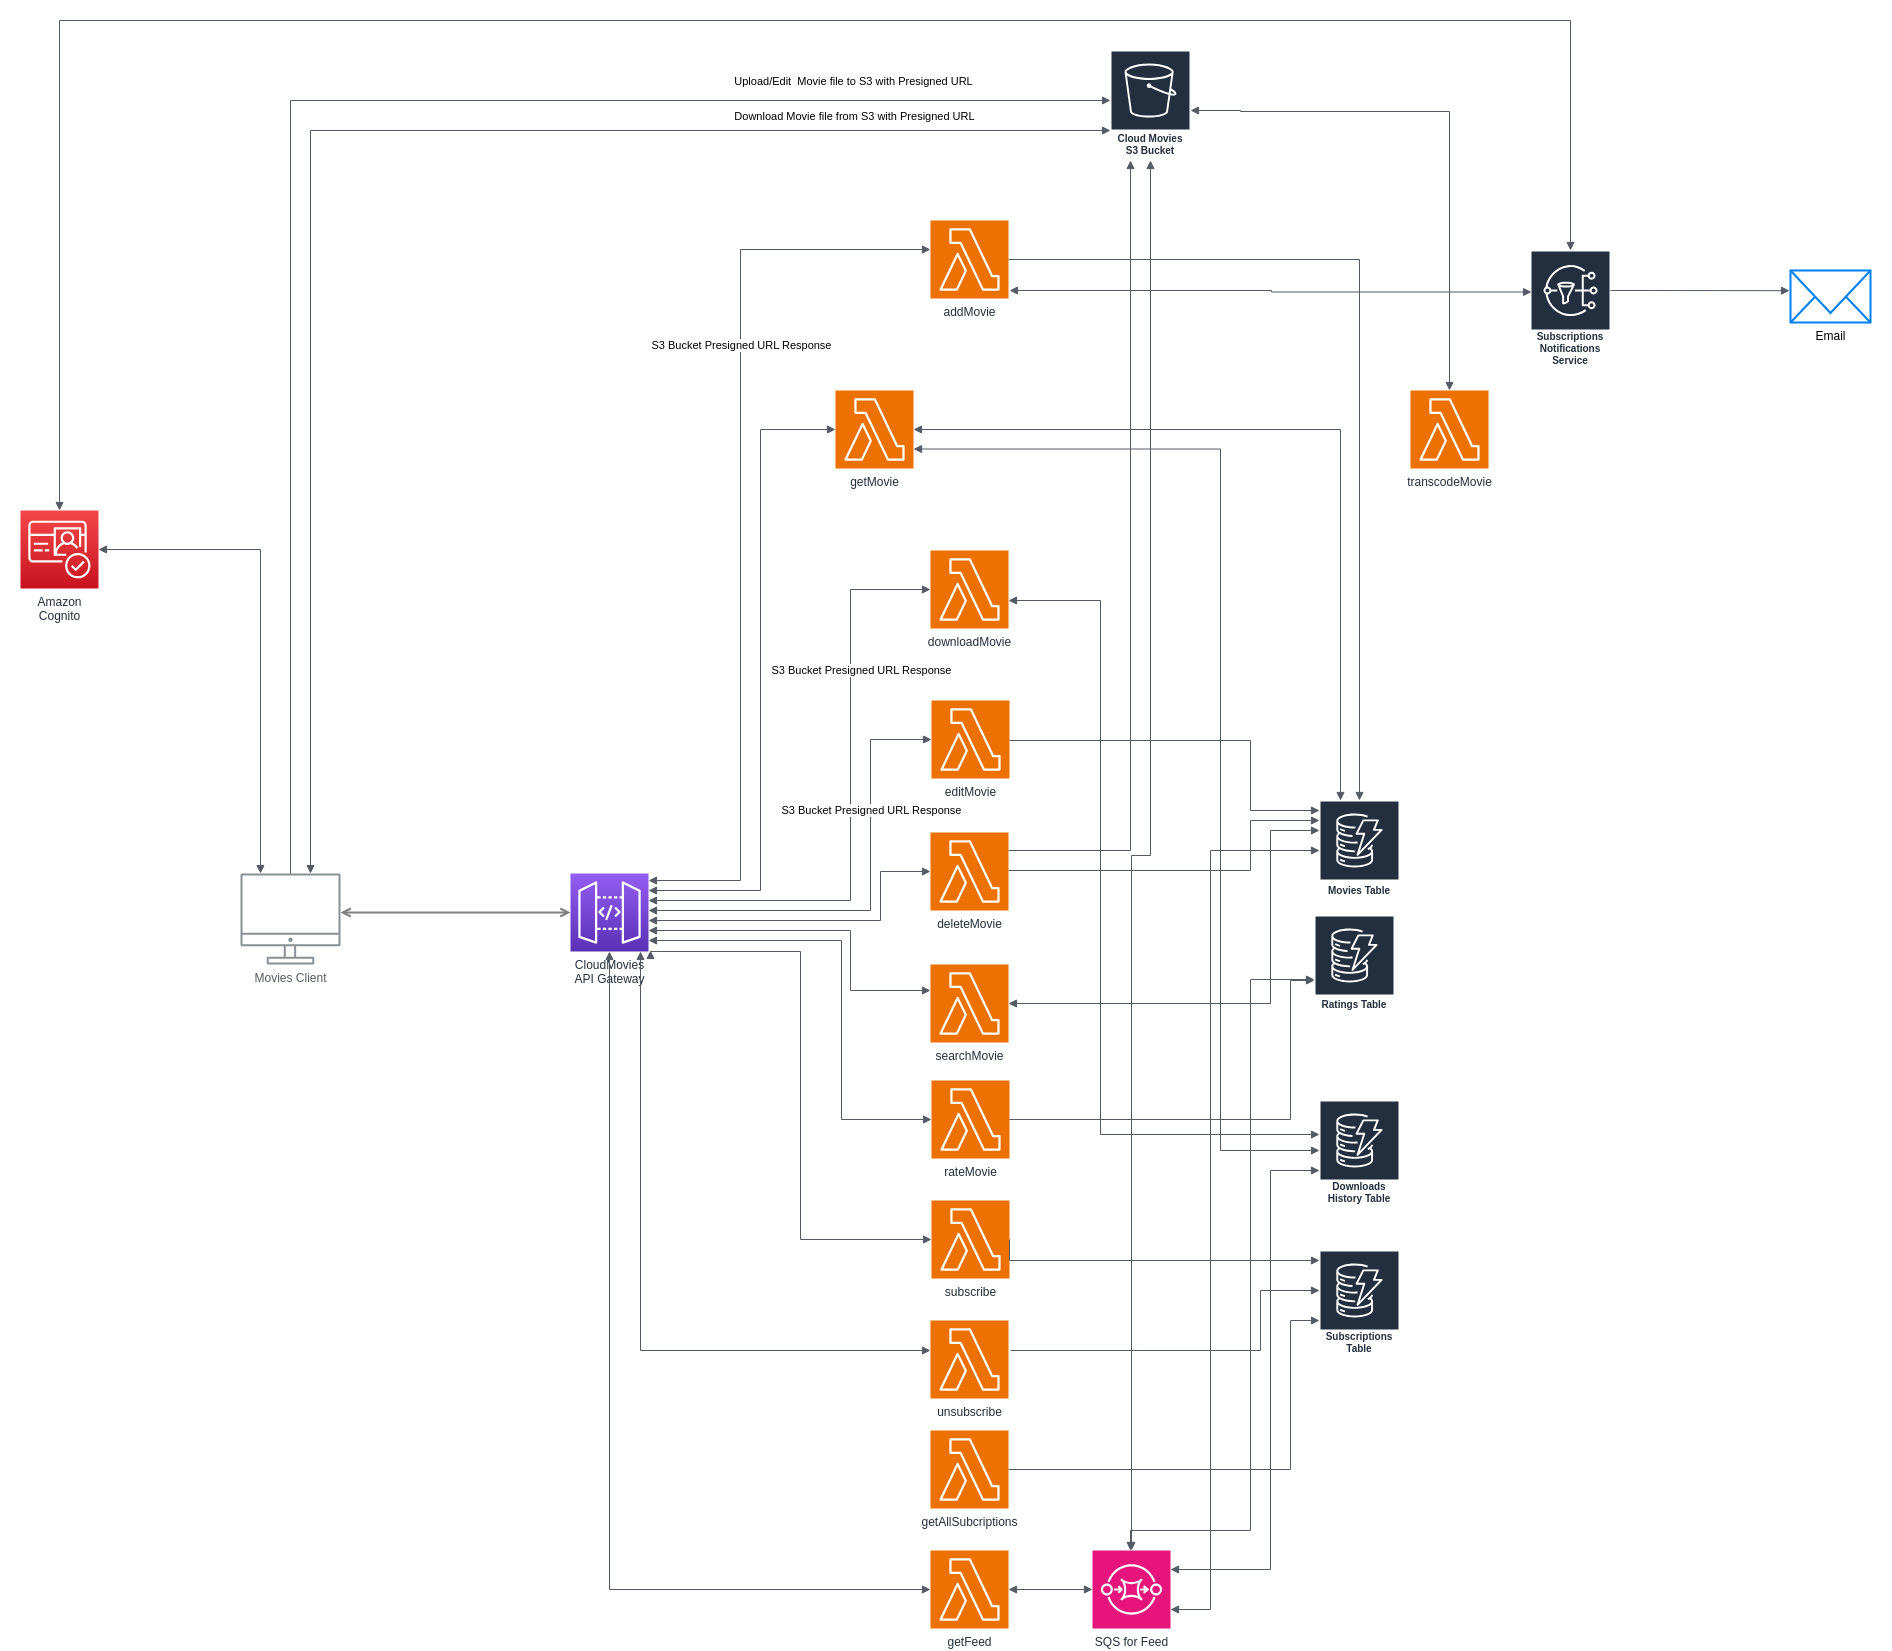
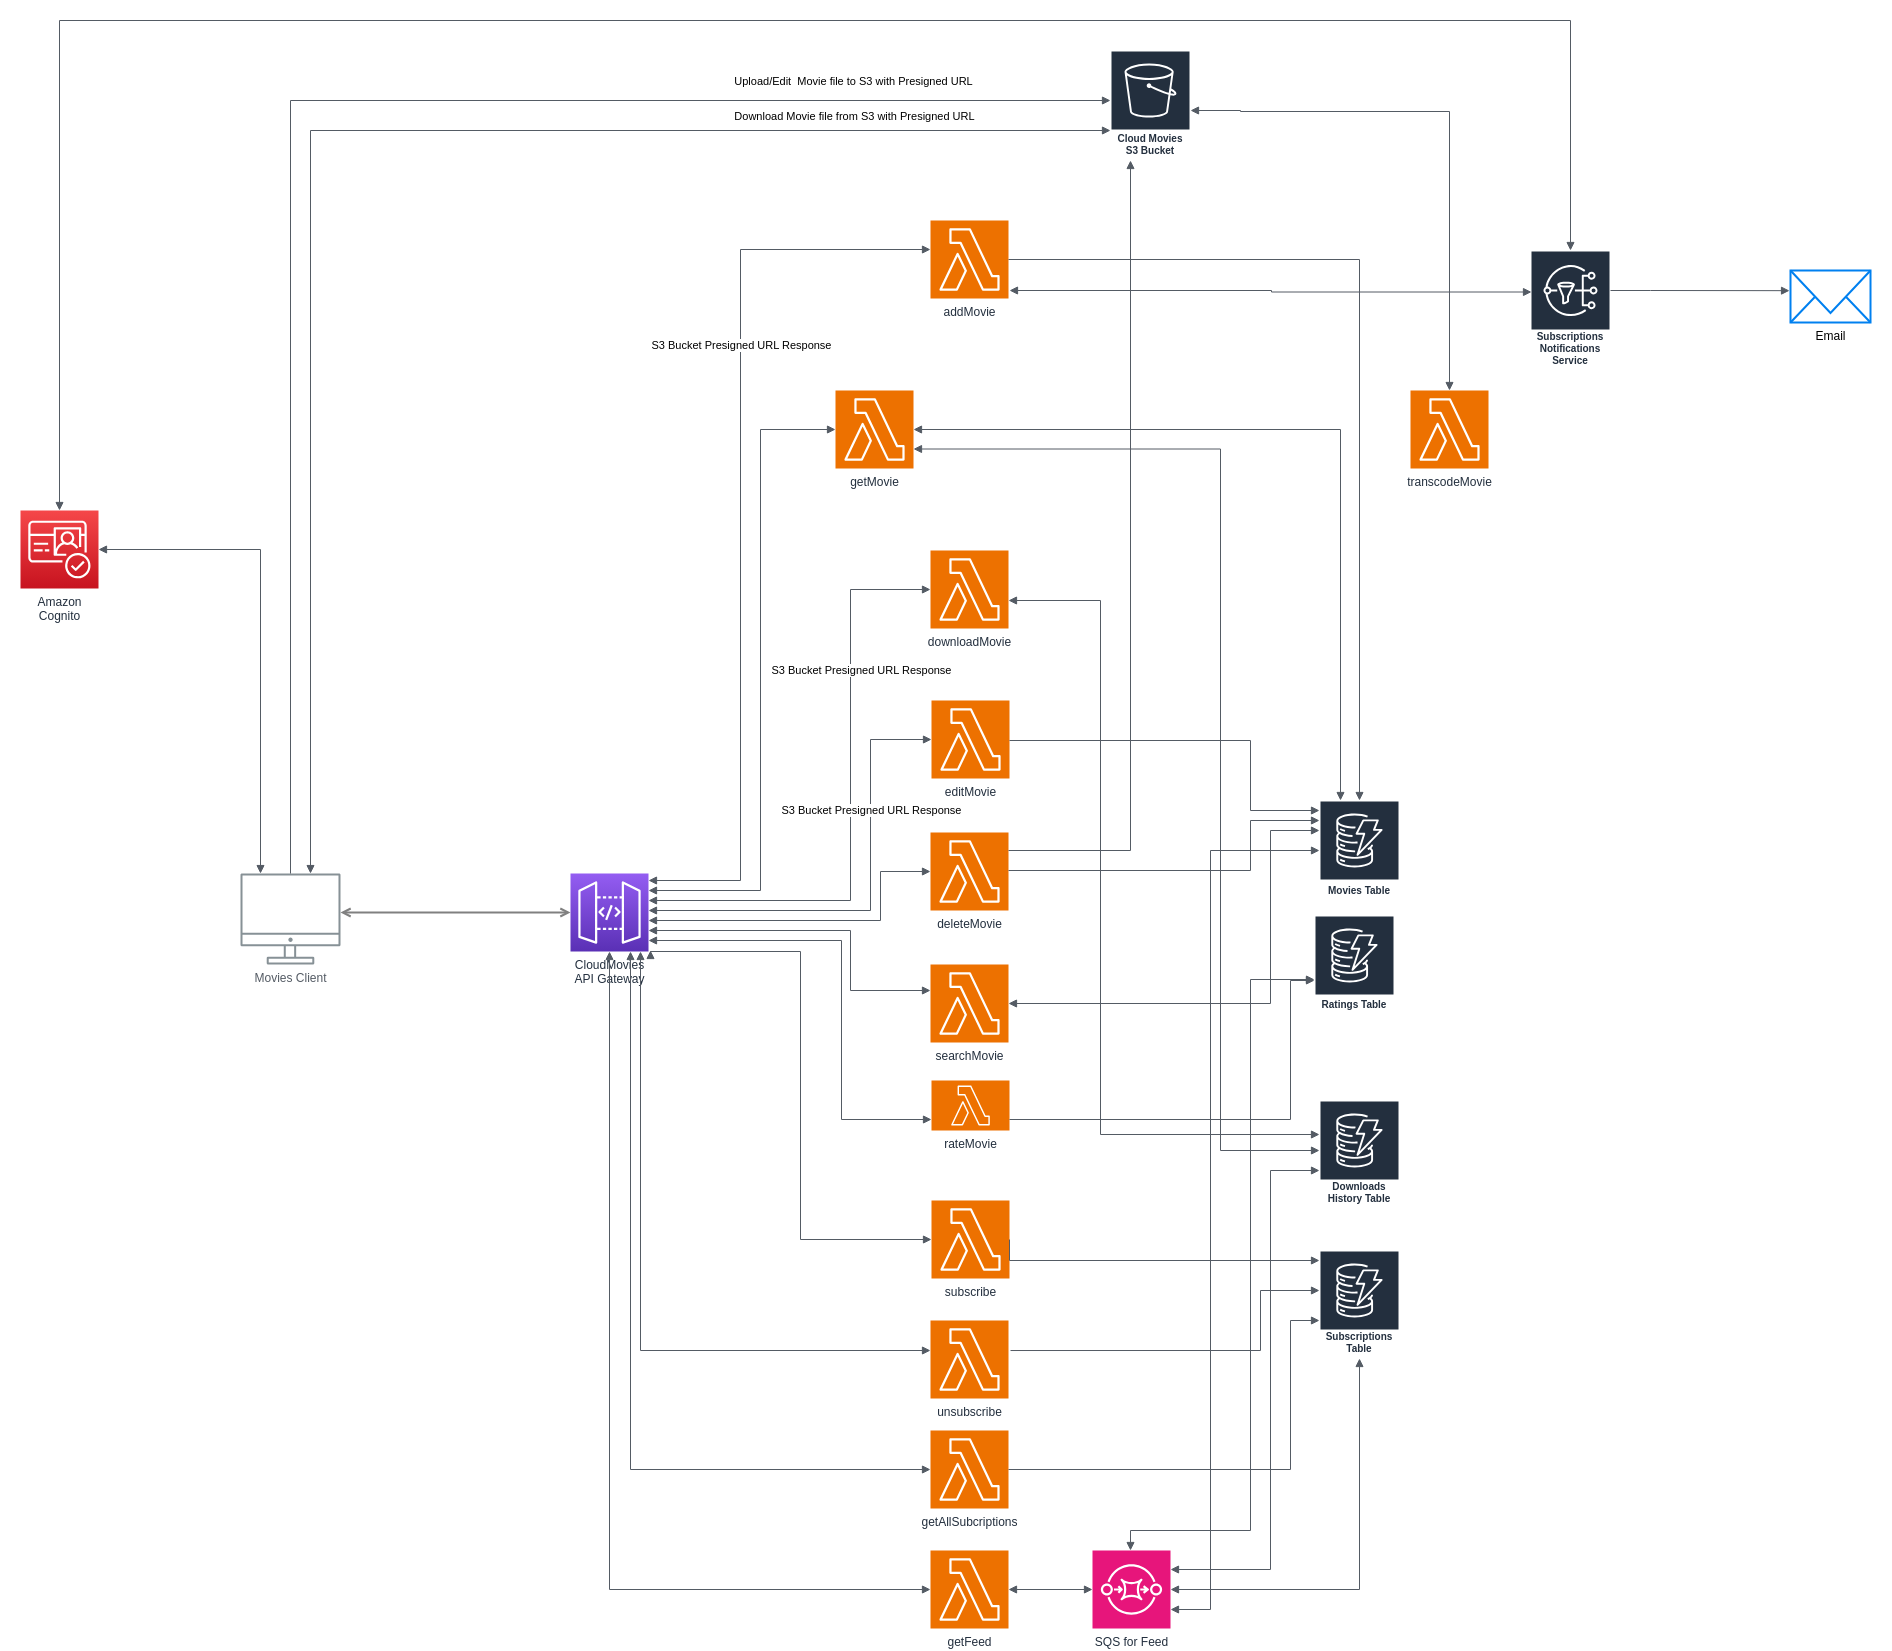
- <mxCell id="58" value="" style="edgeStyle=orthogonalEdgeStyle;html=1;endArrow=block;elbow=vertical;startArrow=block;startFill=1;endFill=1;strokeColor=#545B64;rounded=0;" parent="1" source="63" target="9" edge="1"><mxGeometry width="100" relative="1" as="geometry"><mxPoint x="1130" y="1580" as="sourcePoint" /><mxPoint x="1230" y="1580" as="targetPoint" /></mxGeometry></mxCell>
+ <mxCell id="58" value="" style="edgeStyle=orthogonalEdgeStyle;html=1;endArrow=block;elbow=vertical;startArrow=block;startFill=1;endFill=1;strokeColor=#545B64;rounded=0;" parent="1" source="63" target="39" edge="1"><mxGeometry width="100" relative="1" as="geometry"><mxPoint x="1130" y="1580" as="sourcePoint" /><mxPoint x="1230" y="1580" as="targetPoint" /></mxGeometry></mxCell>
- <mxCell id="36" value="rateMovie" style="sketch=0;points=[[0,0,0],[0.25,0,0],[0.5,0,0],[0.75,0,0],[1,0,0],[0,1,0],[0.25,1,0],[0.5,1,0],[0.75,1,0],[1,1,0],[0,0.25,0],[0,0.5,0],[0,0.75,0],[1,0.25,0],[1,0.5,0],[1,0.75,0]];outlineConnect=0;fontColor=#232F3E;fillColor=#ED7100;strokeColor=#ffffff;dashed=0;verticalLabelPosition=bottom;verticalAlign=top;align=center;html=1;fontSize=12;fontStyle=0;aspect=fixed;shape=mxgraph.aws4.resourceIcon;resIcon=mxgraph.aws4.lambda;" parent="1" vertex="1"><mxGeometry x="931" y="1080" width="78" height="78" as="geometry" /></mxCell>
+ <mxCell id="36" value="rateMovie" style="sketch=0;points=[[0,0,0],[0.25,0,0],[0.5,0,0],[0.75,0,0],[1,0,0],[0,1,0],[0.25,1,0],[0.5,1,0],[0.75,1,0],[1,1,0],[0,0.25,0],[0,0.5,0],[0,0.75,0],[1,0.25,0],[1,0.5,0],[1,0.75,0]];outlineConnect=0;fontColor=#232F3E;fillColor=#ED7100;strokeColor=#ffffff;dashed=0;verticalLabelPosition=bottom;verticalAlign=top;align=center;html=1;fontSize=12;fontStyle=0;aspect=fixed;shape=mxgraph.aws4.resourceIcon;resIcon=mxgraph.aws4.lambda;" parent="1" vertex="1"><mxGeometry x="931" y="1080" width="78" height="50" as="geometry" /></mxCell>
+ <mxCell id="51" value="" style="edgeStyle=orthogonalEdgeStyle;html=1;endArrow=block;elbow=vertical;startArrow=block;startFill=1;endFill=1;strokeColor=#545B64;rounded=0;" parent="1" source="5" target="50" edge="1"><mxGeometry width="100" relative="1" as="geometry"><mxPoint x="790" y="1460" as="sourcePoint" /><mxPoint x="890" y="1460" as="targetPoint" /><Array as="points"><mxPoint x="630" y="1469" /></Array></mxGeometry></mxCell>
